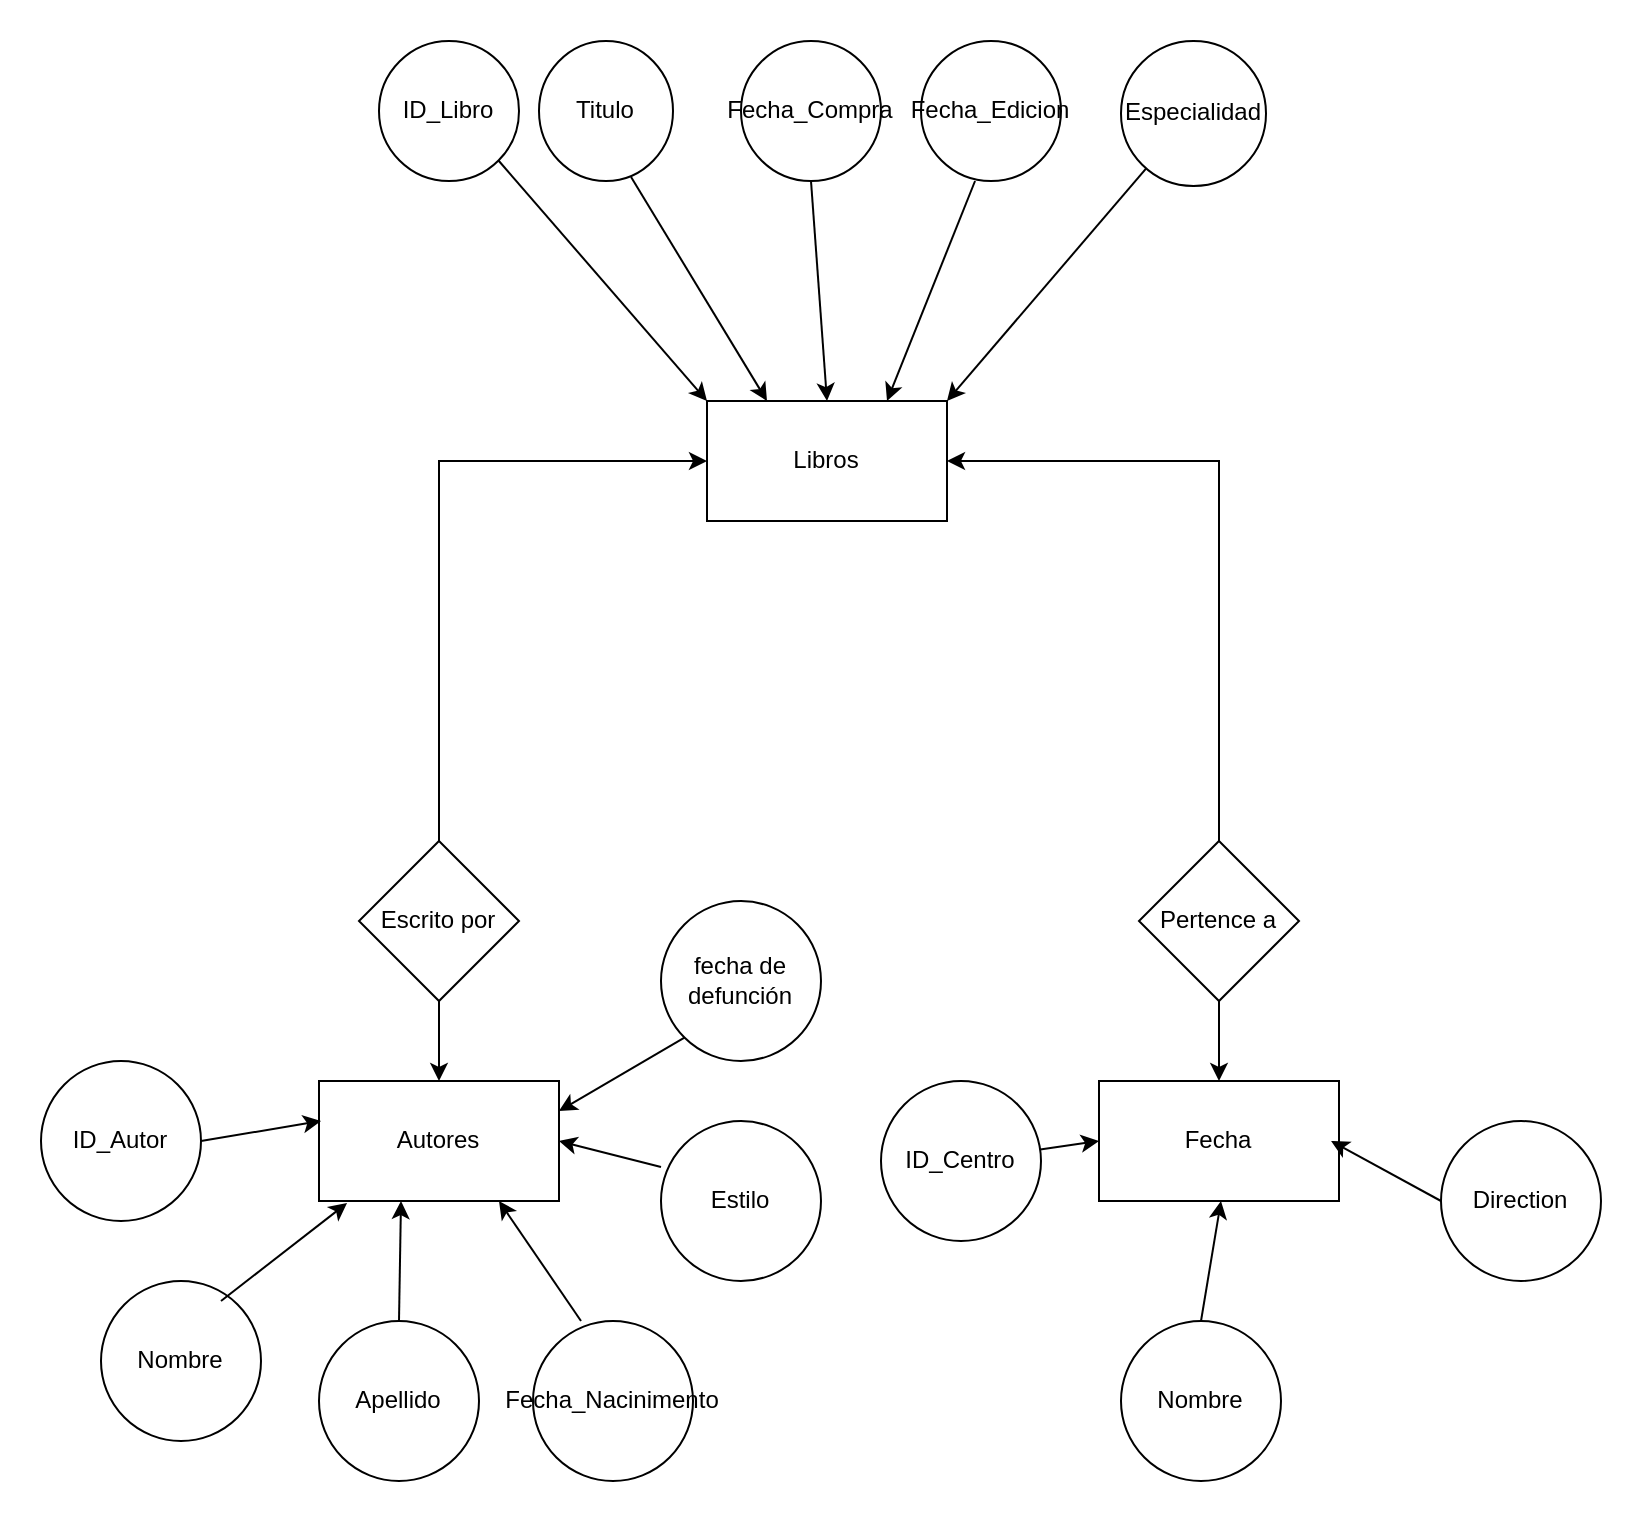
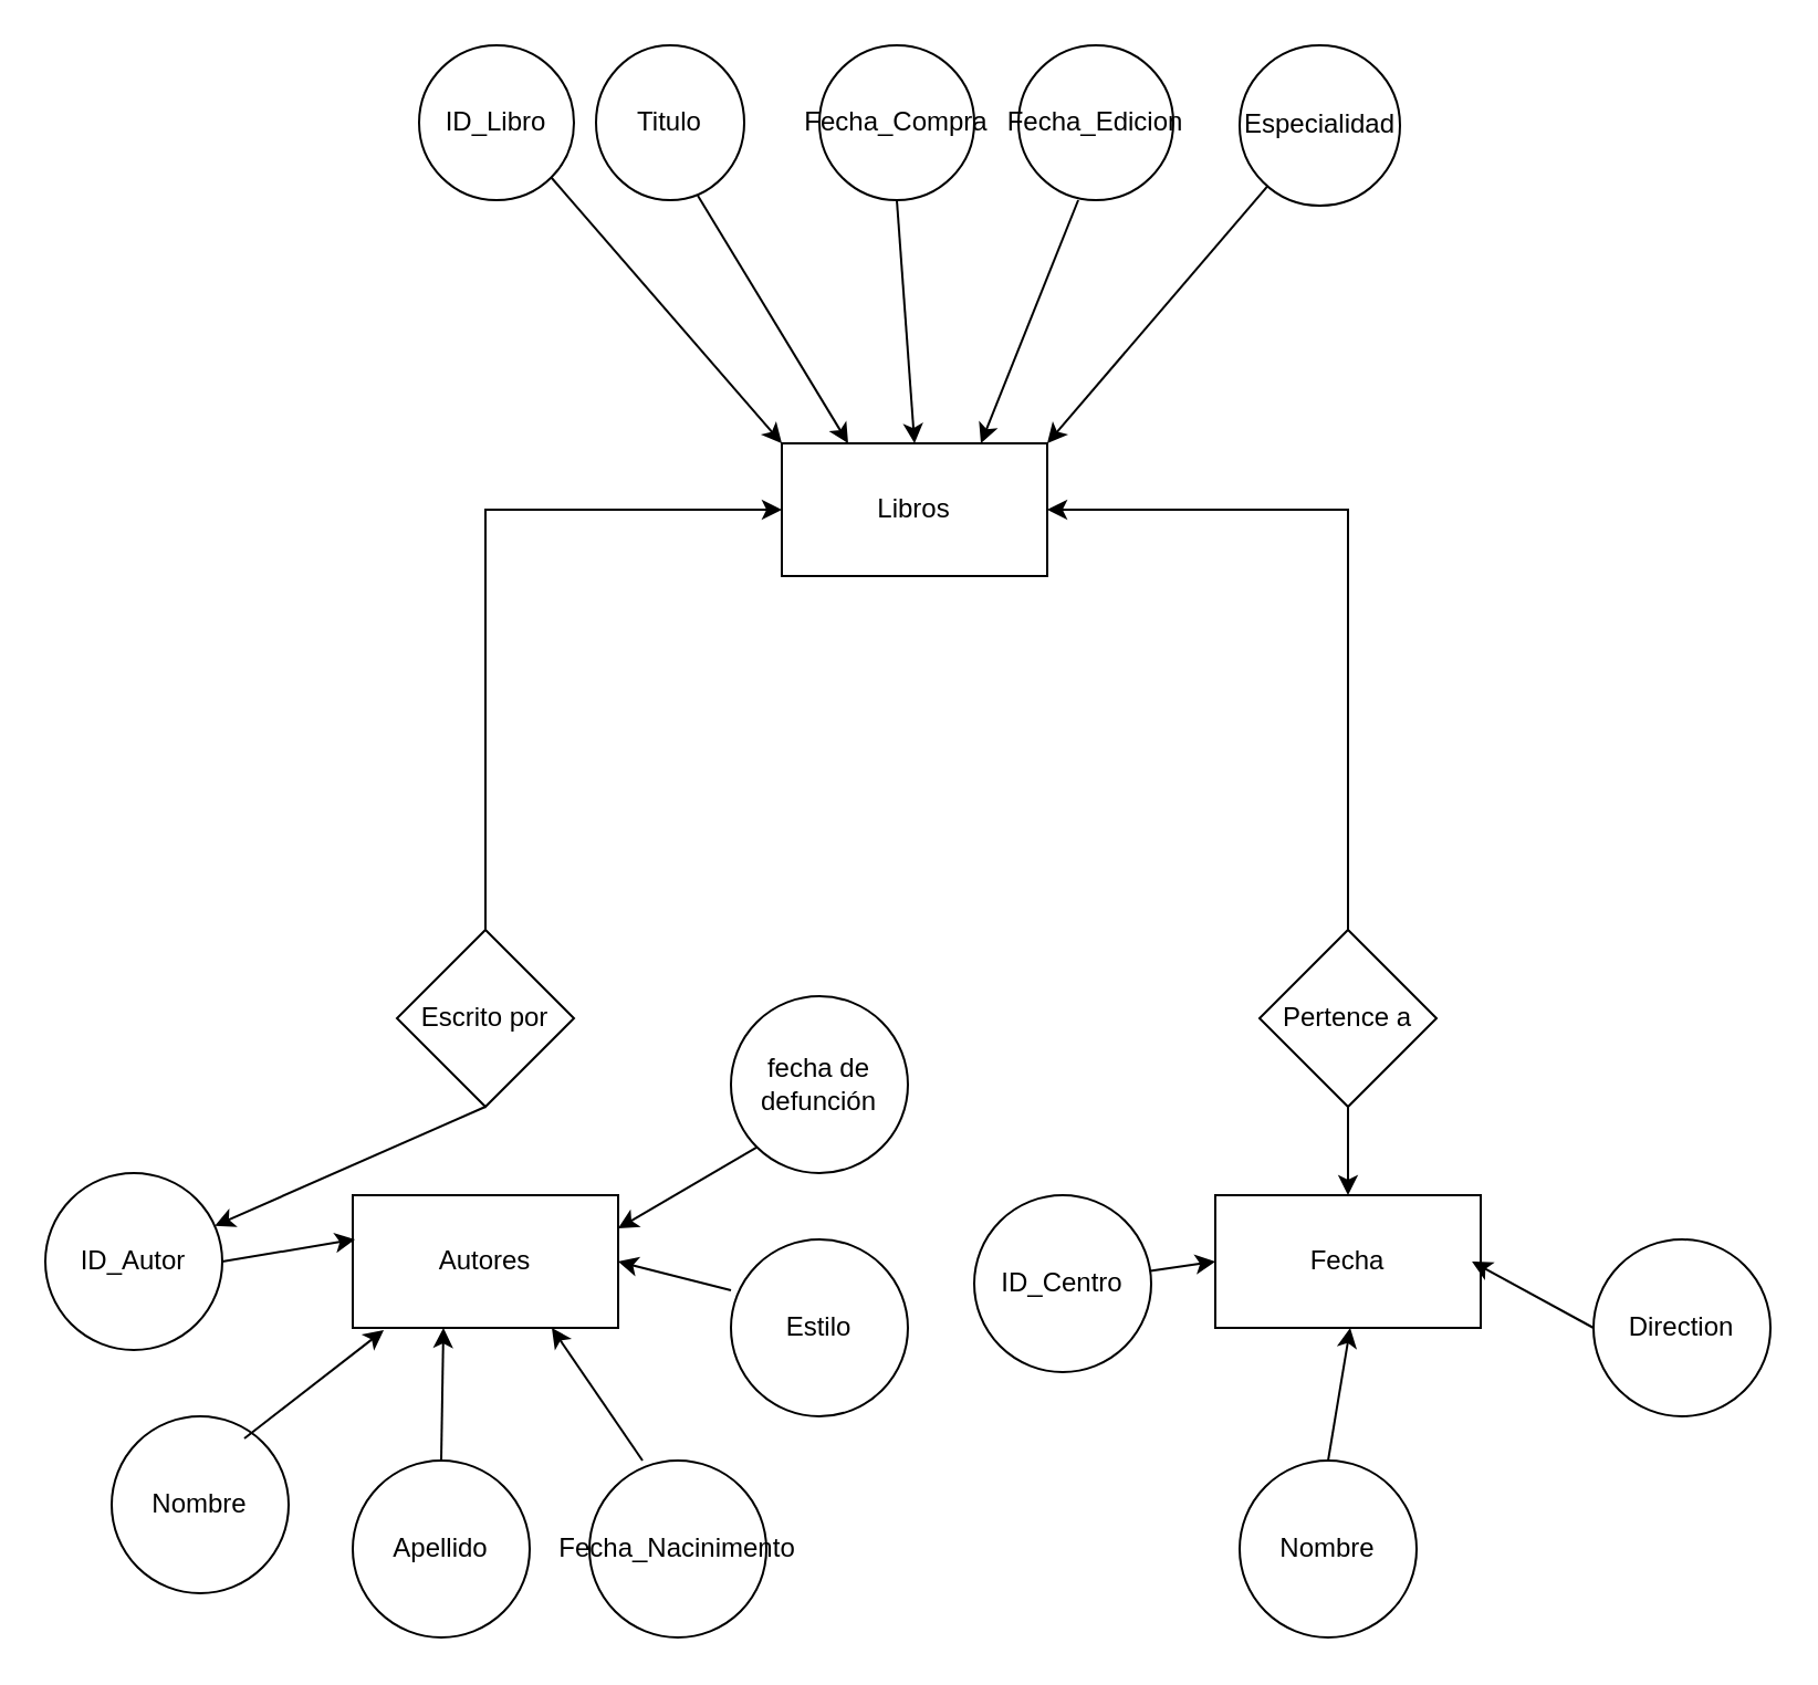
- <mxCell id="7" value="" style="endArrow=classic;html=1;rounded=0;entryX=0.5;entryY=0;entryDx=0;entryDy=0;exitX=0.5;exitY=1;exitDx=0;exitDy=0;" edge="1" parent="1" source="5" target="2"><mxGeometry width="50" height="50" relative="1" as="geometry"><mxPoint x="89" y="530" as="sourcePoint" /><mxPoint x="139" y="480" as="targetPoint" /></mxGeometry></mxCell>
+ <mxCell id="7" value="" style="endArrow=classic;html=1;rounded=0;exitX=0.5;exitY=1;exitDx=0;exitDy=0;" edge="1" parent="1" source="5" target="24"><mxGeometry width="50" height="50" relative="1" as="geometry"><mxPoint x="89" y="530" as="sourcePoint" /><mxPoint x="139" y="480" as="targetPoint" /></mxGeometry></mxCell>
